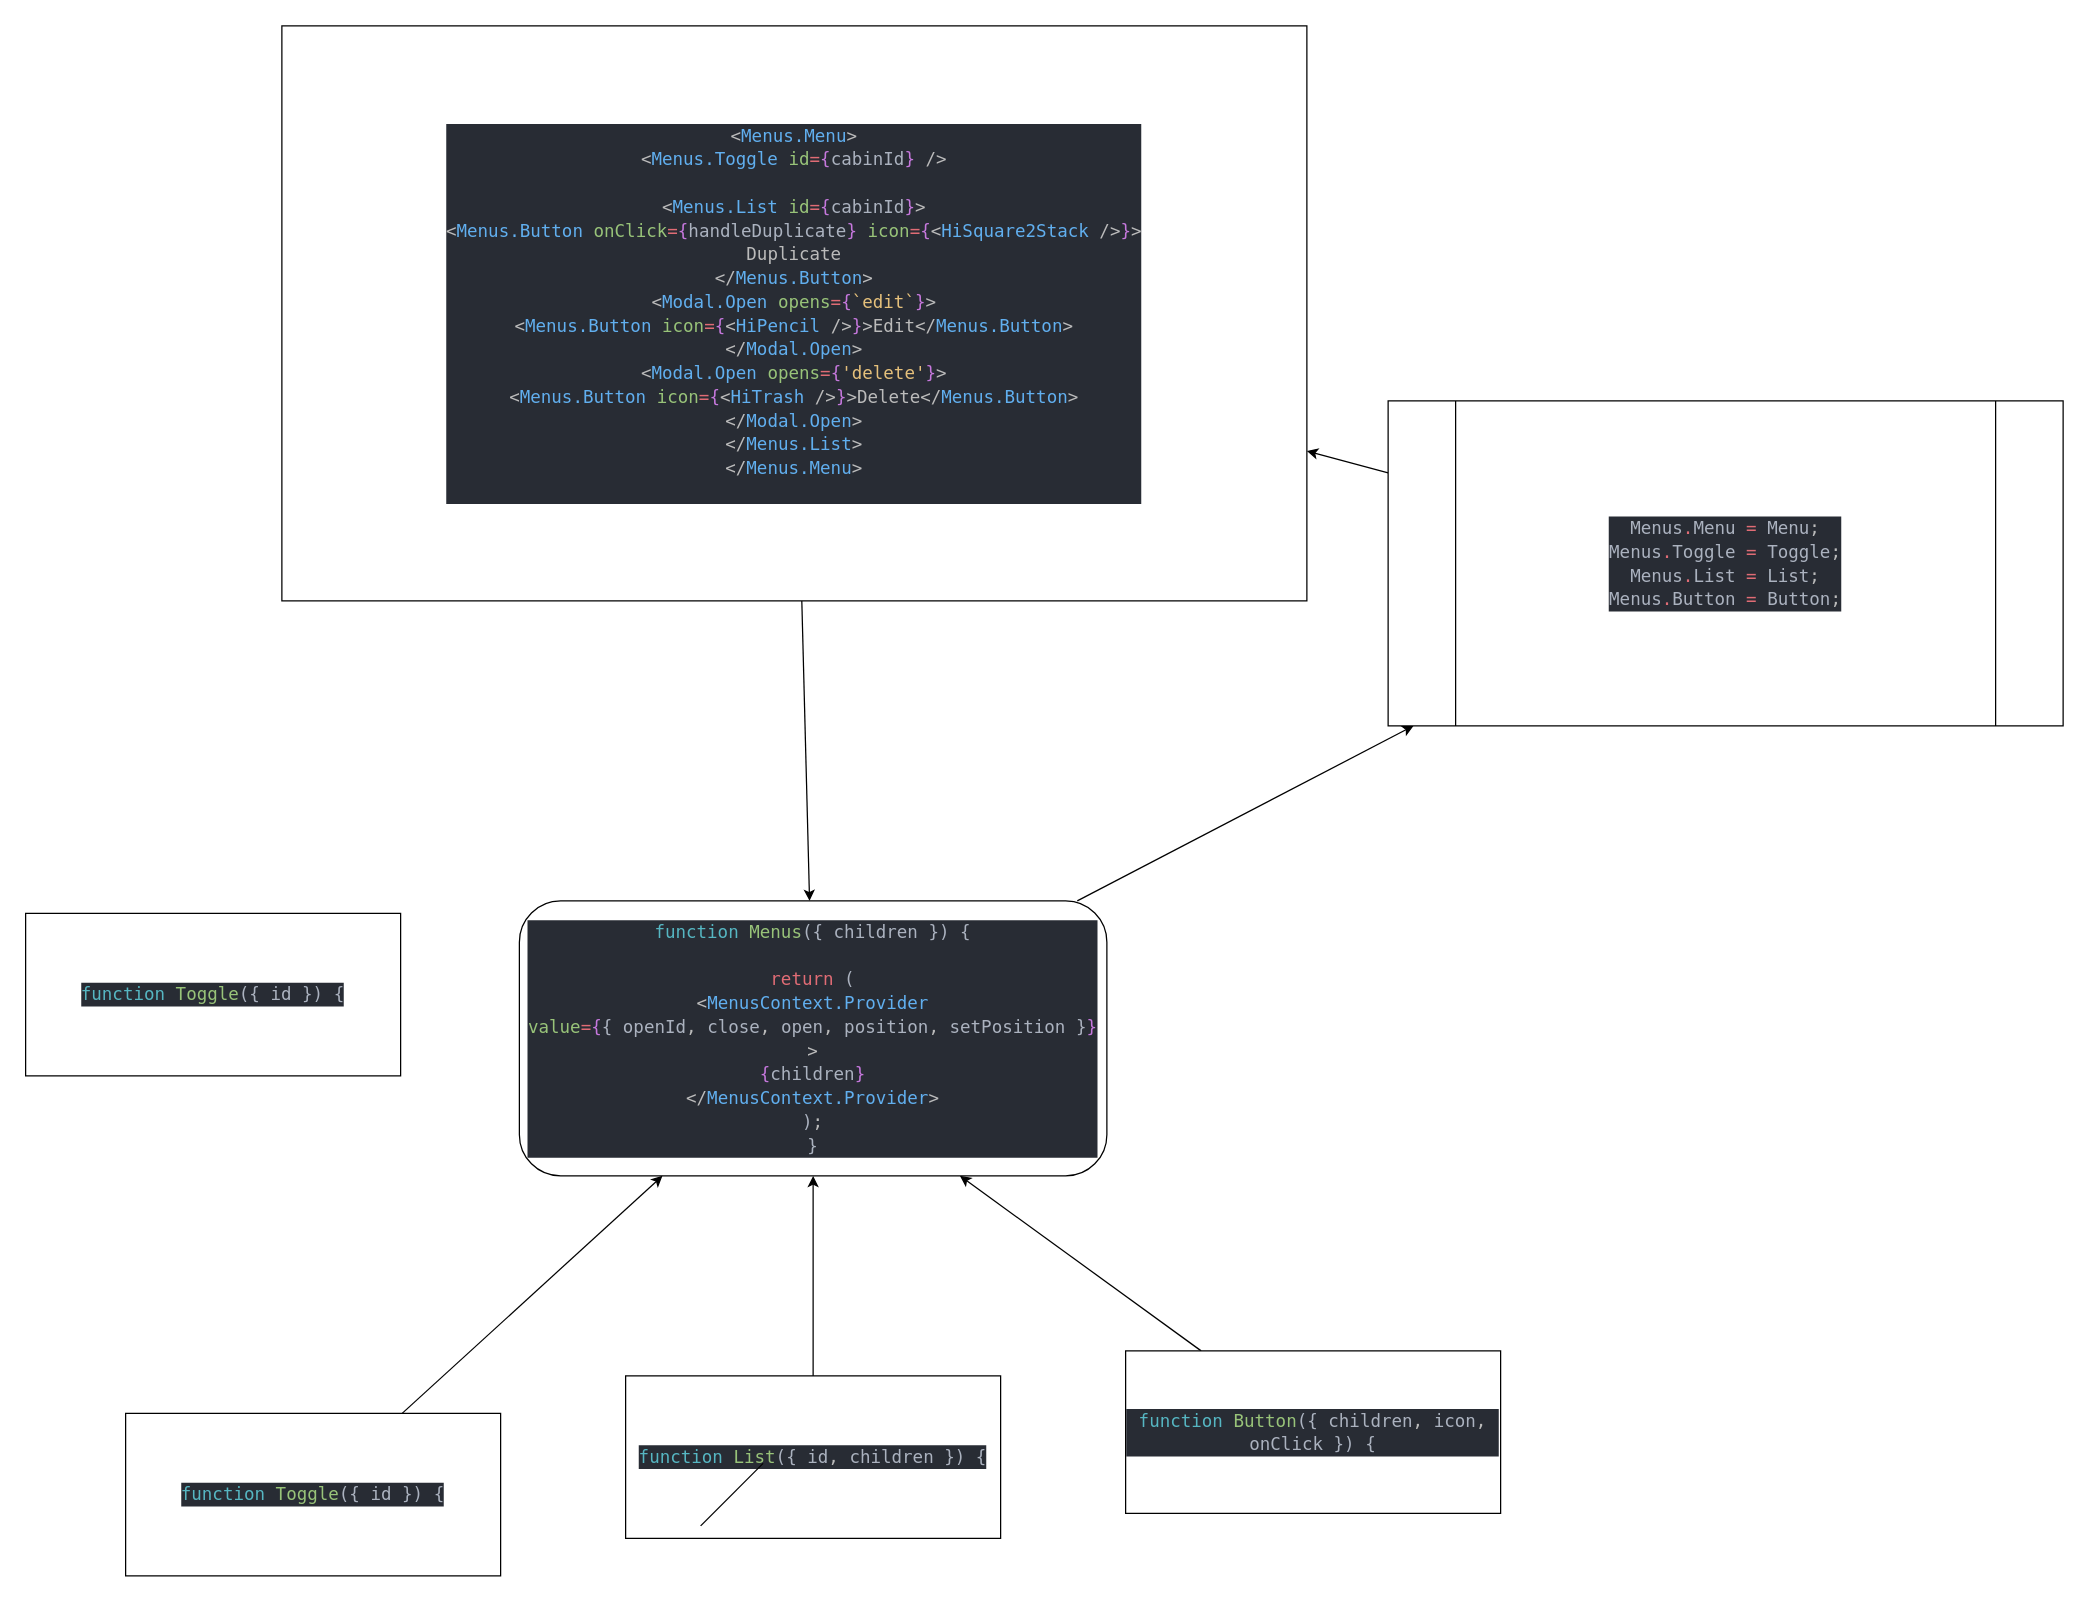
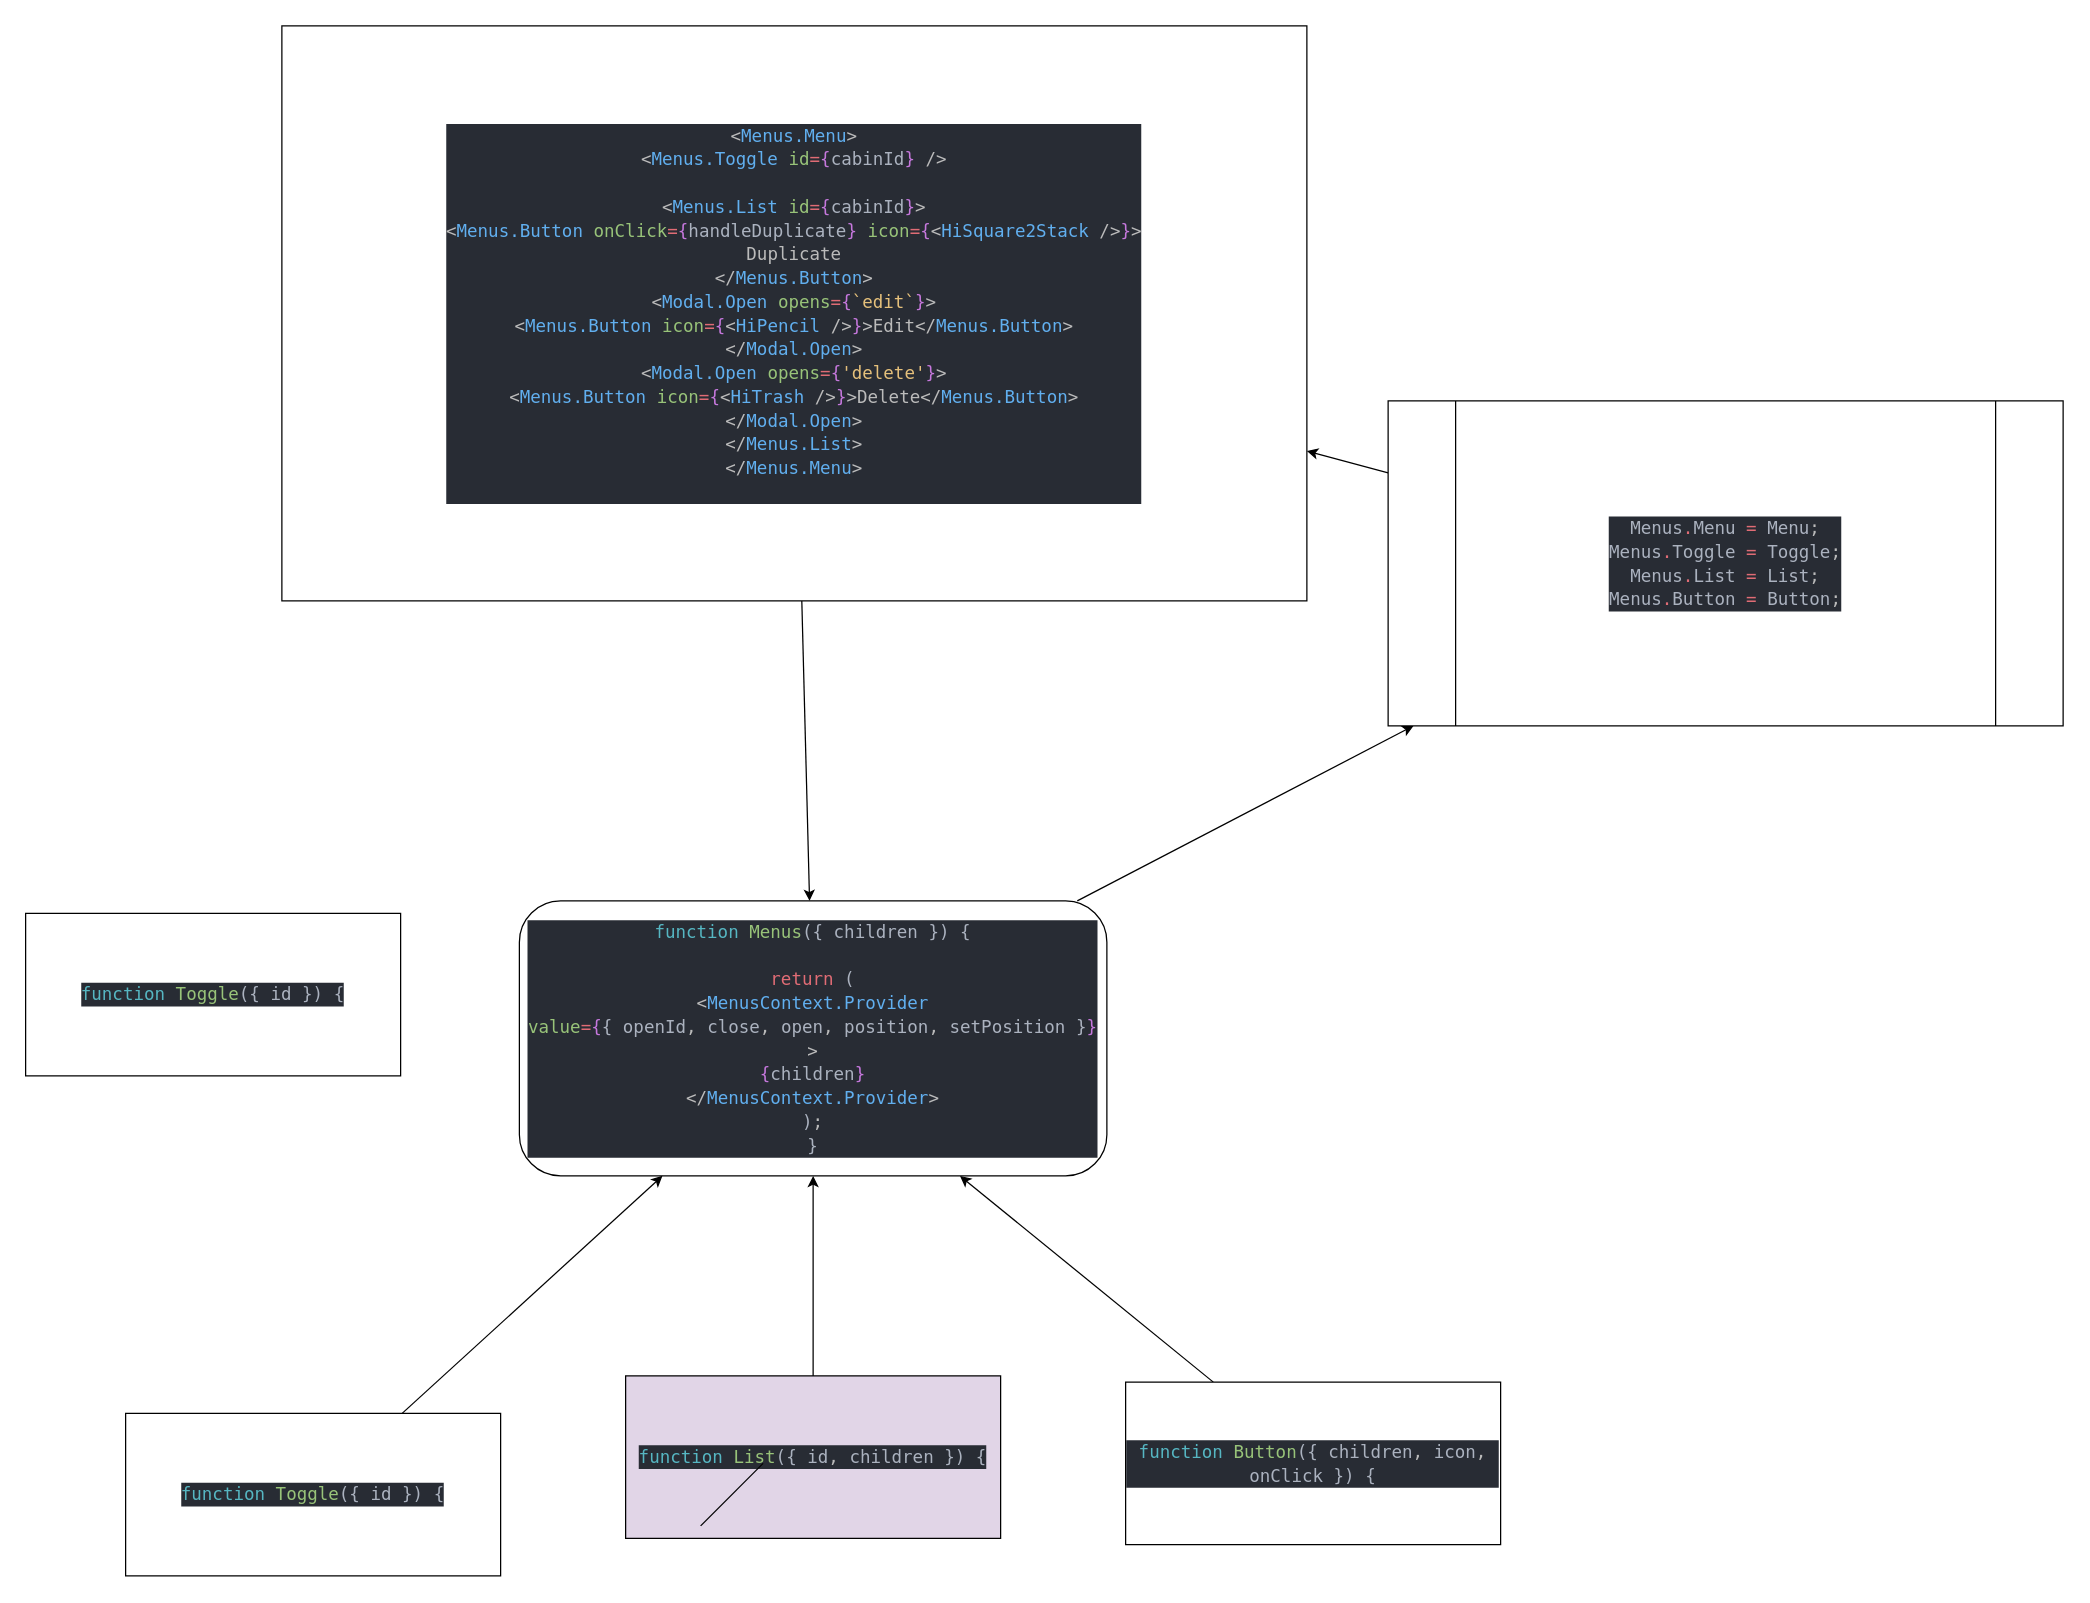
- <mxCell id="9" value="&lt;div style=&quot;color: rgb(187, 187, 187); background-color: rgb(40, 44, 52); font-family: &amp;quot;Droid Sans Mono&amp;quot;, &amp;quot;monospace&amp;quot;, monospace; font-size: 14px; line-height: 19px;&quot;&gt;&lt;div style=&quot;line-height: 19px;&quot;&gt;&lt;div style=&quot;line-height: 19px;&quot;&gt;&lt;span style=&quot;color: #56b6c2;&quot;&gt;function&lt;/span&gt; &lt;span style=&quot;color: #98c379;&quot;&gt;Button&lt;/span&gt;&lt;span style=&quot;color: #abb2bf;&quot;&gt;({&lt;/span&gt; &lt;span style=&quot;color: #abb2bf;&quot;&gt;children&lt;/span&gt;, &lt;span style=&quot;color: #abb2bf;&quot;&gt;icon&lt;/span&gt;, &lt;span style=&quot;color: #abb2bf;&quot;&gt;onClick&lt;/span&gt; &lt;span style=&quot;color: #abb2bf;&quot;&gt;})&lt;/span&gt; &lt;span style=&quot;color: #abb2bf;&quot;&gt;{&lt;/span&gt;&lt;/div&gt;&lt;/div&gt;&lt;/div&gt;" style="rounded=0;whiteSpace=wrap;html=1;" vertex="1" parent="1"><mxGeometry x="900" y="1080" width="300" height="130" as="geometry" /></mxCell>
+ <mxCell id="9" value="&lt;div style=&quot;color: rgb(187, 187, 187); background-color: rgb(40, 44, 52); font-family: &amp;quot;Droid Sans Mono&amp;quot;, &amp;quot;monospace&amp;quot;, monospace; font-size: 14px; line-height: 19px;&quot;&gt;&lt;div style=&quot;line-height: 19px;&quot;&gt;&lt;div style=&quot;line-height: 19px;&quot;&gt;&lt;span style=&quot;color: #56b6c2;&quot;&gt;function&lt;/span&gt; &lt;span style=&quot;color: #98c379;&quot;&gt;Button&lt;/span&gt;&lt;span style=&quot;color: #abb2bf;&quot;&gt;({&lt;/span&gt; &lt;span style=&quot;color: #abb2bf;&quot;&gt;children&lt;/span&gt;, &lt;span style=&quot;color: #abb2bf;&quot;&gt;icon&lt;/span&gt;, &lt;span style=&quot;color: #abb2bf;&quot;&gt;onClick&lt;/span&gt; &lt;span style=&quot;color: #abb2bf;&quot;&gt;})&lt;/span&gt; &lt;span style=&quot;color: #abb2bf;&quot;&gt;{&lt;/span&gt;&lt;/div&gt;&lt;/div&gt;&lt;/div&gt;" style="rounded=0;whiteSpace=wrap;html=1;" vertex="1" parent="1"><mxGeometry x="900" y="1105" width="300" height="130" as="geometry" /></mxCell>
- <mxCell id="7" value="&lt;div style=&quot;color: rgb(187, 187, 187); background-color: rgb(40, 44, 52); font-family: &amp;quot;Droid Sans Mono&amp;quot;, &amp;quot;monospace&amp;quot;, monospace; font-size: 14px; line-height: 19px;&quot;&gt;&lt;div style=&quot;line-height: 19px;&quot;&gt;&lt;span style=&quot;color: #56b6c2;&quot;&gt;function&lt;/span&gt; &lt;span style=&quot;color: #98c379;&quot;&gt;List&lt;/span&gt;&lt;span style=&quot;color: #abb2bf;&quot;&gt;({&lt;/span&gt; &lt;span style=&quot;color: #abb2bf;&quot;&gt;id&lt;/span&gt;, &lt;span style=&quot;color: #abb2bf;&quot;&gt;children&lt;/span&gt; &lt;span style=&quot;color: #abb2bf;&quot;&gt;})&lt;/span&gt; &lt;span style=&quot;color: #abb2bf;&quot;&gt;{&lt;/span&gt;&lt;/div&gt;&lt;/div&gt;" style="rounded=0;whiteSpace=wrap;html=1;" vertex="1" parent="1"><mxGeometry x="500" y="1100" width="300" height="130" as="geometry" /></mxCell>
+ <mxCell id="7" value="&lt;div style=&quot;color: rgb(187, 187, 187); background-color: rgb(40, 44, 52); font-family: &amp;quot;Droid Sans Mono&amp;quot;, &amp;quot;monospace&amp;quot;, monospace; font-size: 14px; line-height: 19px;&quot;&gt;&lt;div style=&quot;line-height: 19px;&quot;&gt;&lt;span style=&quot;color: #56b6c2;&quot;&gt;function&lt;/span&gt; &lt;span style=&quot;color: #98c379;&quot;&gt;List&lt;/span&gt;&lt;span style=&quot;color: #abb2bf;&quot;&gt;({&lt;/span&gt; &lt;span style=&quot;color: #abb2bf;&quot;&gt;id&lt;/span&gt;, &lt;span style=&quot;color: #abb2bf;&quot;&gt;children&lt;/span&gt; &lt;span style=&quot;color: #abb2bf;&quot;&gt;})&lt;/span&gt; &lt;span style=&quot;color: #abb2bf;&quot;&gt;{&lt;/span&gt;&lt;/div&gt;&lt;/div&gt;" style="rounded=0;whiteSpace=wrap;html=1;fillColor=#e1d5e7;" vertex="1" parent="1"><mxGeometry x="500" y="1100" width="300" height="130" as="geometry" /></mxCell>
